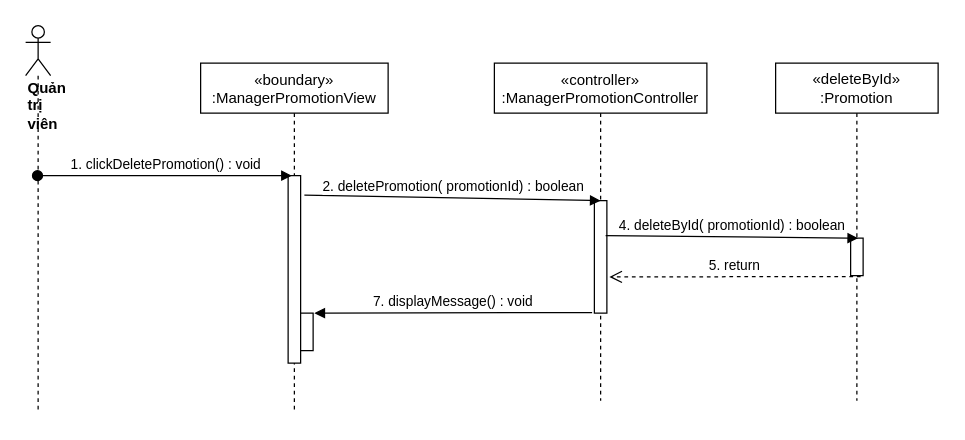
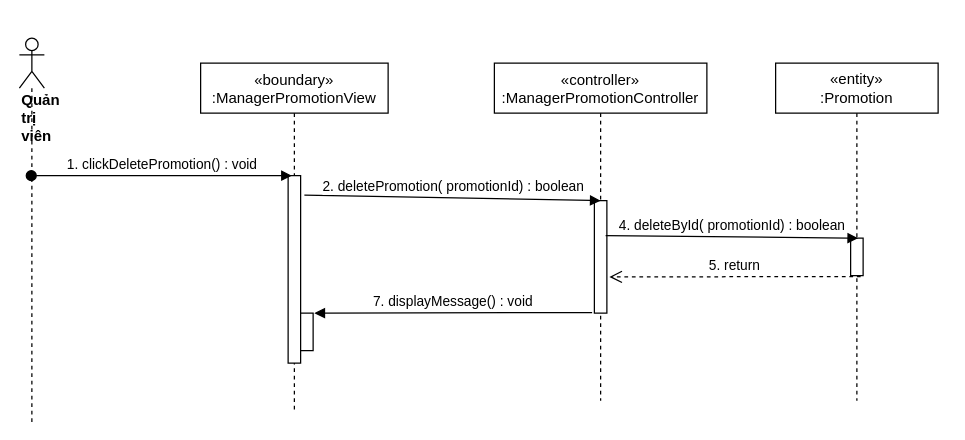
- <mxCell id="9" value="&lt;span&gt;«deleteById»&lt;br&gt;&lt;/span&gt;:Promotion" style="shape=umlLifeline;perimeter=lifelinePerimeter;whiteSpace=wrap;html=1;container=1;collapsible=0;recursiveResize=0;outlineConnect=0;" parent="1" vertex="1"><mxGeometry x="620" y="50" width="130" height="270" as="geometry" /></mxCell>
+ <mxCell id="9" value="&lt;span&gt;«entity»&lt;br&gt;&lt;/span&gt;:Promotion" style="shape=umlLifeline;perimeter=lifelinePerimeter;whiteSpace=wrap;html=1;container=1;collapsible=0;recursiveResize=0;outlineConnect=0;" parent="1" vertex="1"><mxGeometry x="620" y="50" width="130" height="270" as="geometry" /></mxCell>
- <mxCell id="6" value="&lt;div&gt;&lt;b&gt;Quản trị viên&lt;/b&gt;&lt;/div&gt;" style="shape=umlLifeline;participant=umlActor;perimeter=lifelinePerimeter;whiteSpace=wrap;html=1;container=1;collapsible=0;recursiveResize=0;verticalAlign=top;spacingTop=36;outlineConnect=0;align=left;" parent="1" vertex="1"><mxGeometry x="20" y="20" width="20" height="310" as="geometry" /></mxCell>
+ <mxCell id="6" value="&lt;div&gt;&lt;b&gt;Quản trị viên&lt;/b&gt;&lt;/div&gt;" style="shape=umlLifeline;participant=umlActor;perimeter=lifelinePerimeter;whiteSpace=wrap;html=1;container=1;collapsible=0;recursiveResize=0;verticalAlign=top;spacingTop=36;outlineConnect=0;align=left;" parent="1" vertex="1"><mxGeometry x="15" y="30" width="20" height="310" as="geometry" /></mxCell>
